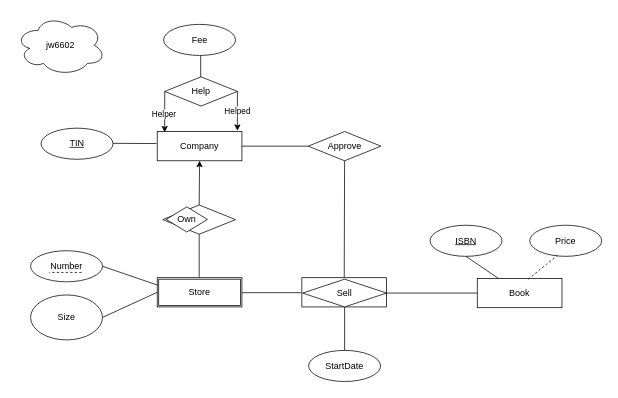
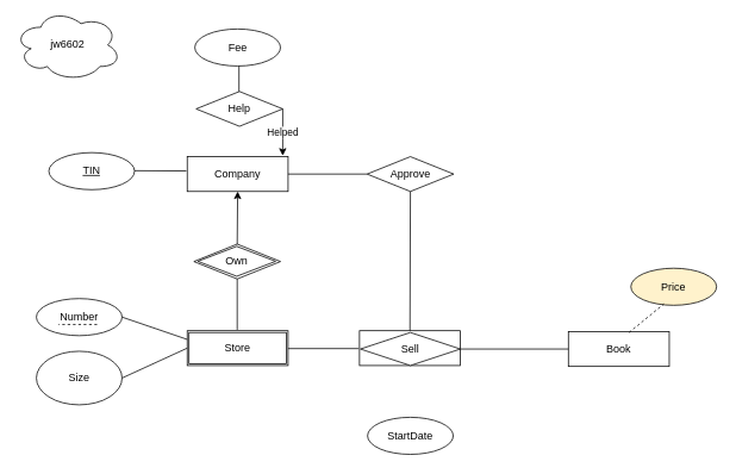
- <mxCell id="2" value="jw6602" style="ellipse;shape=cloud;whiteSpace=wrap;html=1;" parent="1" vertex="1"><mxGeometry x="20" y="20" width="120" height="80" as="geometry" /></mxCell>
+ <mxCell id="2" value="jw6602" style="ellipse;shape=cloud;whiteSpace=wrap;html=1;" parent="1" vertex="1"><mxGeometry x="15" y="10" width="120" height="80" as="geometry" /></mxCell>
- <mxCell id="10" value="" style="endArrow=classic;html=1;rounded=0;exitX=0.5;exitY=0;exitDx=0;exitDy=0;entryX=0.088;entryY=0.026;entryDx=0;entryDy=0;entryPerimeter=0;" parent="1" source="6" target="3" edge="1"><mxGeometry width="50" height="50" relative="1" as="geometry"><mxPoint x="217" y="123" as="sourcePoint" /><mxPoint x="217" y="168" as="targetPoint" /></mxGeometry></mxCell>
- <mxCell id="11" value="Helper" style="edgeLabel;html=1;align=center;verticalAlign=middle;resizable=0;points=[];" vertex="1" connectable="0" parent="10"><mxGeometry x="0.046" y="-1" relative="1" as="geometry"><mxPoint y="1" as="offset" /></mxGeometry></mxCell>
- <mxCell id="37" value="Own" style="rhombus;whiteSpace=wrap;html=1;direction=north;" parent="1" vertex="1"><mxGeometry x="221" y="275.5" width="55" height="33.5" as="geometry" /></mxCell>
+ <mxCell id="37" value="Own" style="rhombus;whiteSpace=wrap;html=1;direction=north;" parent="1" vertex="1"><mxGeometry x="221" y="275.5" width="87" height="33.5" as="geometry" /></mxCell>
- <mxCell id="29" value="&lt;u&gt;ISBN&lt;/u&gt;" style="ellipse;whiteSpace=wrap;html=1;" parent="1" vertex="1"><mxGeometry x="573" y="300" width="96" height="41.5" as="geometry" /></mxCell>
- <mxCell id="30" value="Price" style="ellipse;whiteSpace=wrap;html=1;" parent="1" vertex="1"><mxGeometry x="706" y="300" width="96" height="41.5" as="geometry" /></mxCell>
+ <mxCell id="30" value="Price" style="ellipse;whiteSpace=wrap;html=1;fillColor=#fff2cc;" parent="1" vertex="1"><mxGeometry x="706" y="300" width="96" height="41.5" as="geometry" /></mxCell>
- <mxCell id="31" value="" style="endArrow=none;html=1;rounded=0;entryX=0.5;entryY=1;entryDx=0;entryDy=0;exitX=0.25;exitY=0;exitDx=0;exitDy=0;" parent="1" source="26" target="29" edge="1"><mxGeometry width="50" height="50" relative="1" as="geometry"><mxPoint x="627" y="278" as="sourcePoint" /><mxPoint x="654" y="225" as="targetPoint" /></mxGeometry></mxCell>
- <mxCell id="36" value="" style="endArrow=none;html=1;rounded=0;strokeWidth=1;entryX=0;entryY=0.5;entryDx=0;entryDy=0;exitX=0.5;exitY=0;exitDx=0;exitDy=0;" parent="1" source="28" target="21" edge="1"><mxGeometry width="50" height="50" relative="1" as="geometry"><mxPoint x="381" y="298" as="sourcePoint" /><mxPoint x="431" y="248" as="targetPoint" /></mxGeometry></mxCell>
